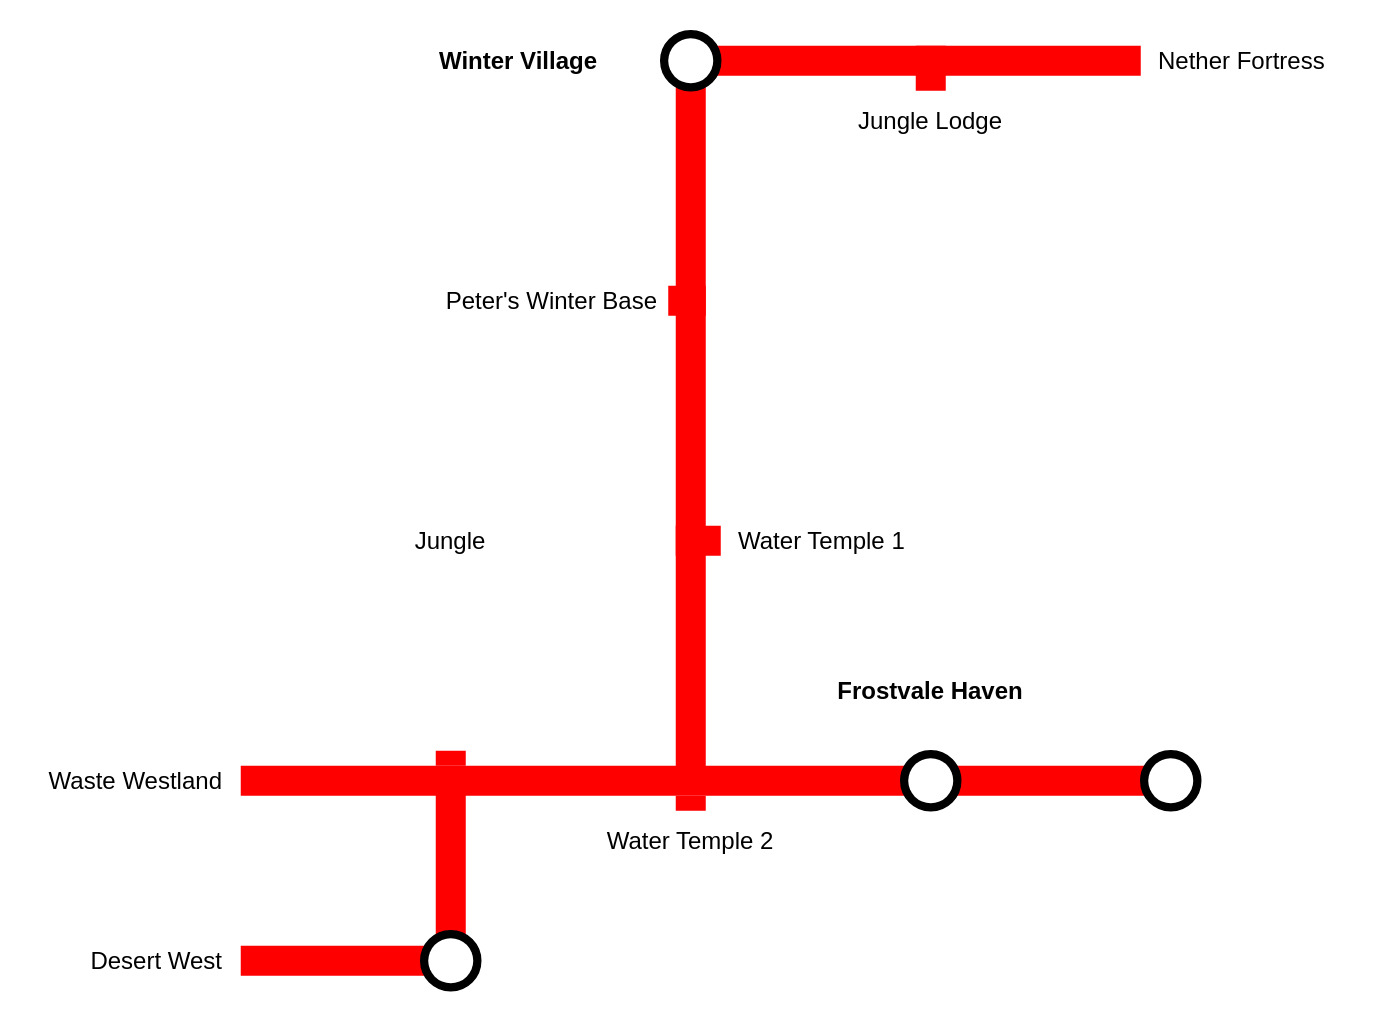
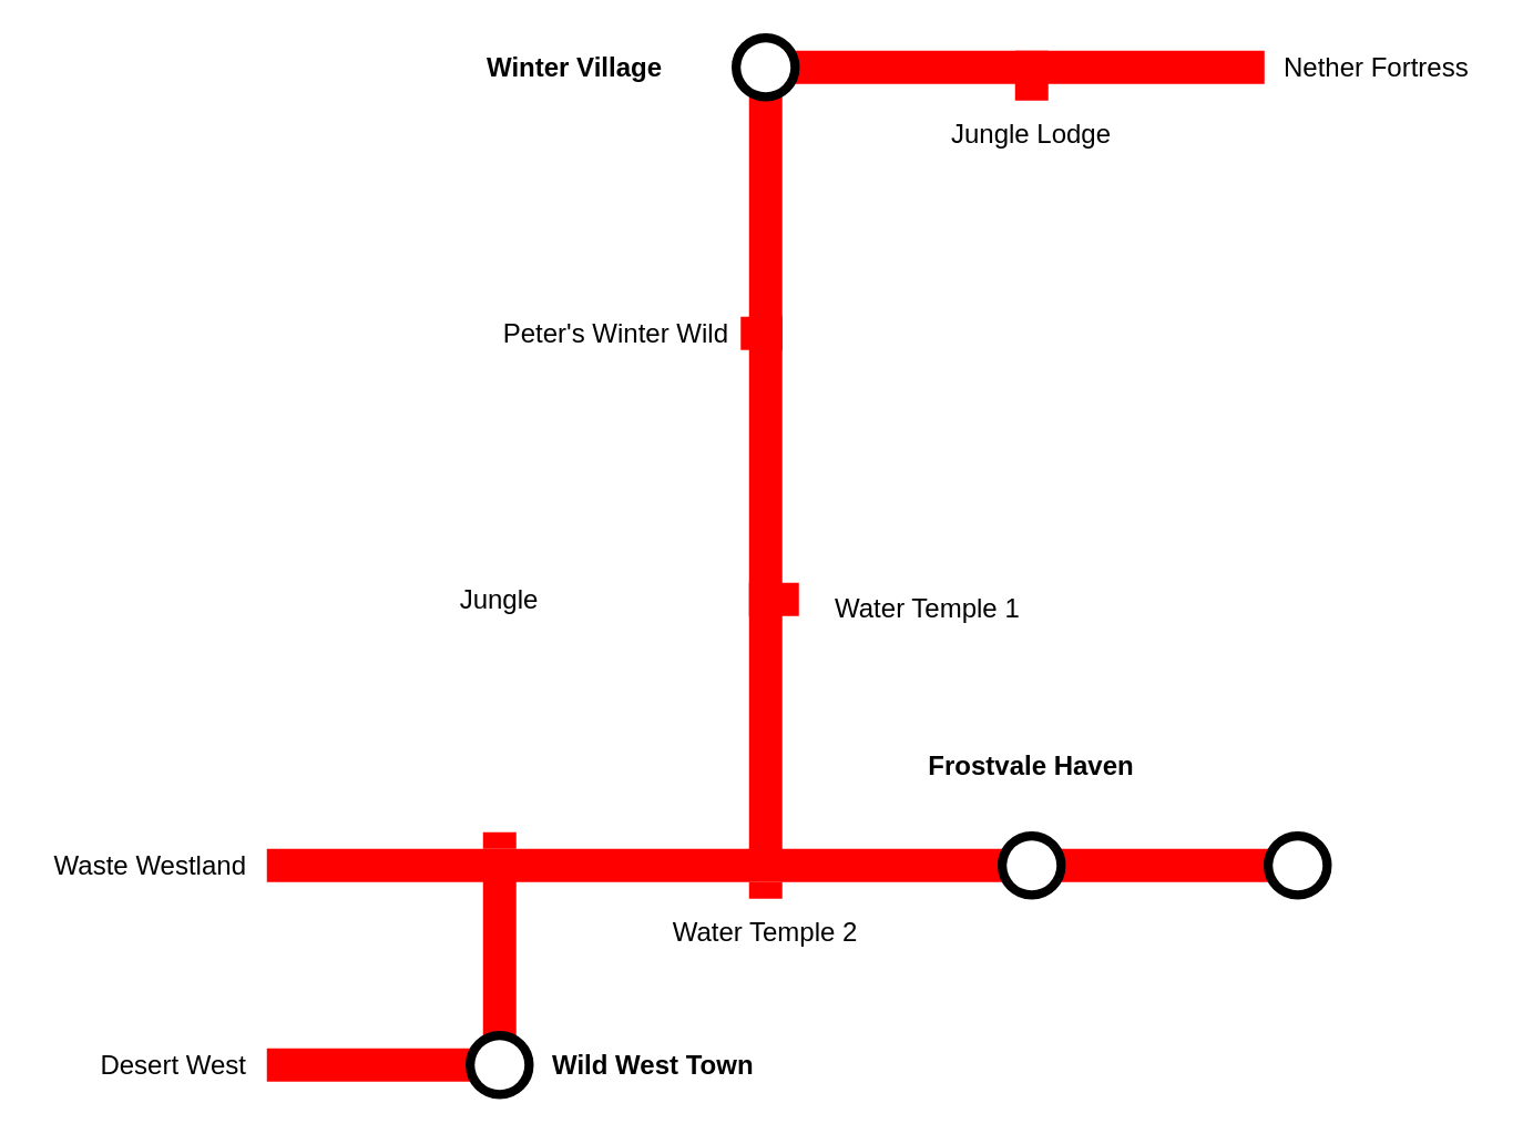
- <mxCell id="26" value="Peter's Winter Base" style="text;html=1;align=right;verticalAlign=middle;whiteSpace=wrap;rounded=0;fontStyle=0;fontSize=16;" vertex="1" parent="1"><mxGeometry x="270" y="180" width="170" height="40" as="geometry" /></mxCell>
+ <mxCell id="26" value="Peter's Winter Wild" style="text;html=1;align=right;verticalAlign=middle;whiteSpace=wrap;rounded=0;fontStyle=0;fontSize=16;" vertex="1" parent="1"><mxGeometry x="270" y="180" width="170" height="40" as="geometry" /></mxCell>
- <mxCell id="9" value="Water Temple 1" style="text;html=1;align=left;verticalAlign=middle;whiteSpace=wrap;rounded=0;fontStyle=0;fontSize=16;" vertex="1" parent="1"><mxGeometry x="490" y="340" width="130" height="40" as="geometry" /></mxCell>
+ <mxCell id="9" value="Water Temple 1" style="text;html=1;align=left;verticalAlign=middle;whiteSpace=wrap;rounded=0;fontStyle=0;fontSize=16;" vertex="1" parent="1"><mxGeometry x="500" y="345" width="130" height="40" as="geometry" /></mxCell>
+ <mxCell id="16" value="Wild West Town" style="text;html=1;align=left;verticalAlign=middle;whiteSpace=wrap;rounded=0;fontStyle=1;fontSize=16;" vertex="1" parent="1"><mxGeometry x="330" y="620" width="130" height="40" as="geometry" /></mxCell>
